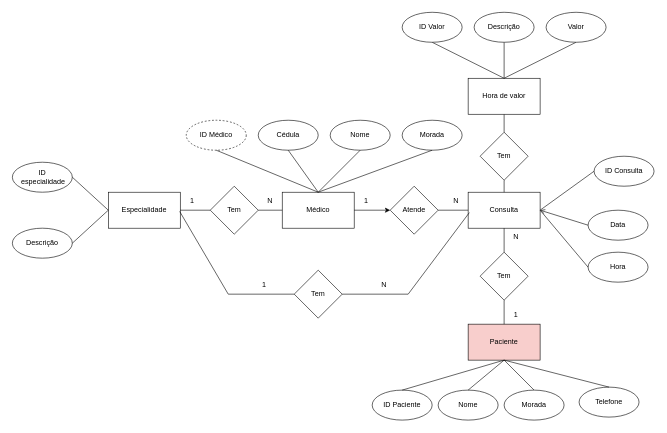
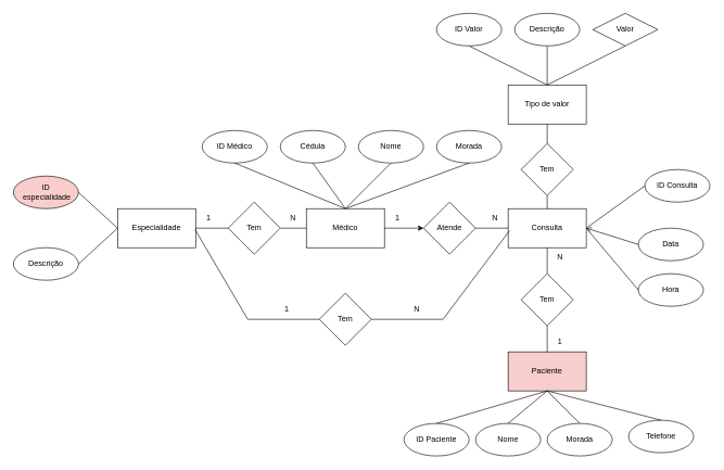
- <mxCell id="61" value="Valor" style="ellipse;whiteSpace=wrap;html=1;" vertex="1" parent="1"><mxGeometry x="910" y="20" width="100" height="50" as="geometry" /></mxCell>
+ <mxCell id="61" value="Valor" style="rhombus;whiteSpace=wrap;html=1;" vertex="1" parent="1"><mxGeometry x="910" y="20" width="100" height="50" as="geometry" /></mxCell>
- <mxCell id="53" value="Hora de valor" style="rounded=0;whiteSpace=wrap;html=1;" vertex="1" parent="1"><mxGeometry x="780" y="130" width="120" height="60" as="geometry" /></mxCell>
+ <mxCell id="53" value="Tipo de valor" style="rounded=0;whiteSpace=wrap;html=1;" vertex="1" parent="1"><mxGeometry x="780" y="130" width="120" height="60" as="geometry" /></mxCell>
- <mxCell id="30" value="ID Médico" style="ellipse;whiteSpace=wrap;html=1;dashed=1;" vertex="1" parent="1"><mxGeometry x="310" y="200" width="100" height="50" as="geometry" /></mxCell>
+ <mxCell id="30" value="ID Médico" style="ellipse;whiteSpace=wrap;html=1;" vertex="1" parent="1"><mxGeometry x="310" y="200" width="100" height="50" as="geometry" /></mxCell>
- <mxCell id="6" value="ID&lt;br&gt;&amp;nbsp;especialidade" style="ellipse;whiteSpace=wrap;html=1;" vertex="1" parent="1"><mxGeometry x="20" y="270" width="100" height="50" as="geometry" /></mxCell>
+ <mxCell id="6" value="ID&lt;br&gt;&amp;nbsp;especialidade" style="ellipse;whiteSpace=wrap;html=1;fillColor=#f8cecc;" vertex="1" parent="1"><mxGeometry x="20" y="270" width="100" height="50" as="geometry" /></mxCell>
